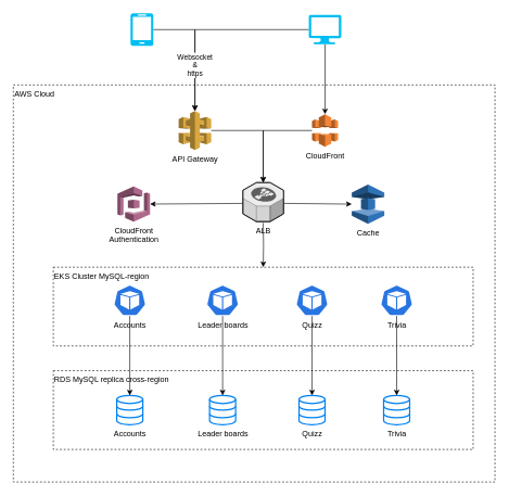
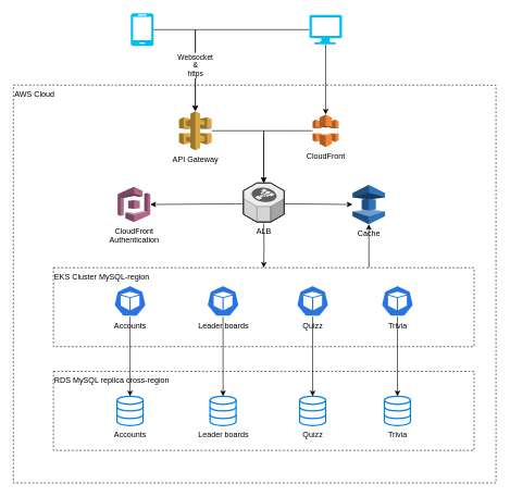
+ <mxCell id="12" style="edgeStyle=orthogonalEdgeStyle;rounded=0;orthogonalLoop=1;jettySize=auto;html=1;exitX=0.75;exitY=0;exitDx=0;exitDy=0;" parent="1" source="13" target="32" edge="1"><mxGeometry relative="1" as="geometry"><mxPoint x="565" y="333" as="targetPoint" /></mxGeometry></mxCell>
